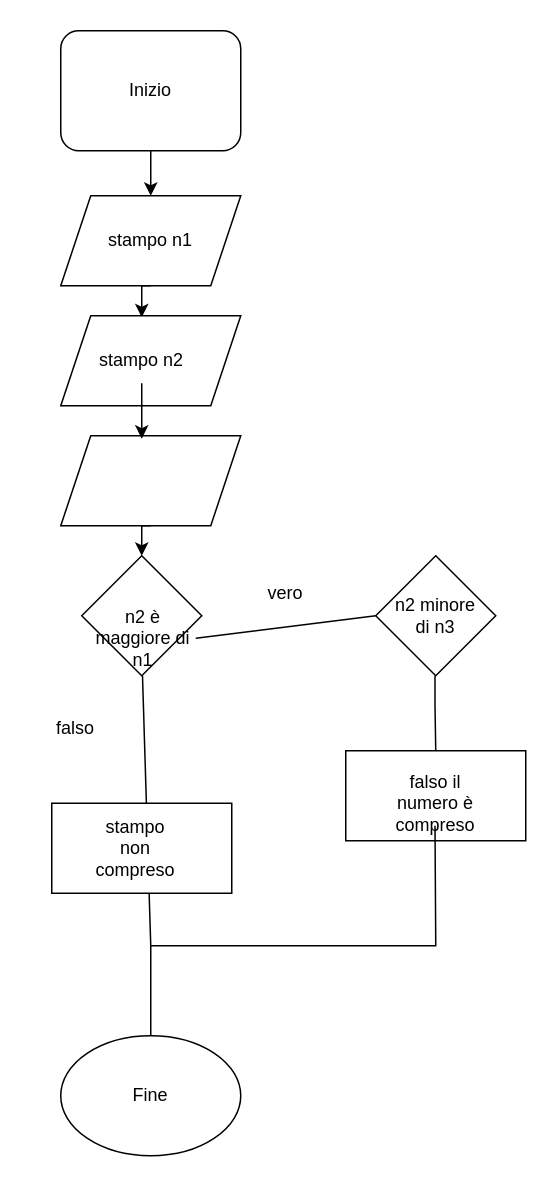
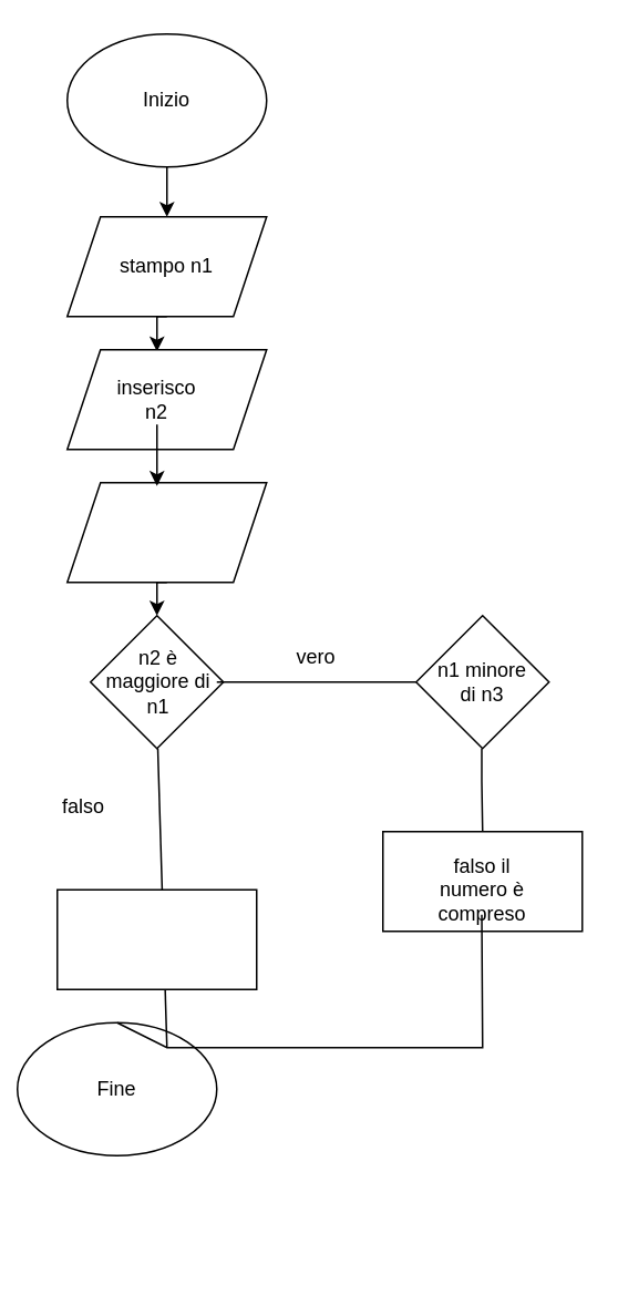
- <mxCell id="3" value="Inizio" style="whiteSpace=wrap;html=1;rounded=1;" vertex="1" parent="1"><mxGeometry x="40" y="20" width="120" height="80" as="geometry" /></mxCell>
+ <mxCell id="3" value="Inizio" style="ellipse;whiteSpace=wrap;html=1;" vertex="1" parent="1"><mxGeometry x="40" y="20" width="120" height="80" as="geometry" /></mxCell>
- <mxCell id="20" value="stampo n2" style="text;html=1;strokeColor=none;fillColor=none;align=center;verticalAlign=middle;whiteSpace=wrap;rounded=0;" vertex="1" parent="1"><mxGeometry x="64" y="225" width="60" height="30" as="geometry" /></mxCell>
+ <mxCell id="20" value="inserisco n2" style="text;html=1;strokeColor=none;fillColor=none;align=center;verticalAlign=middle;whiteSpace=wrap;rounded=0;" vertex="1" parent="1"><mxGeometry x="64" y="225" width="60" height="30" as="geometry" /></mxCell>
- <mxCell id="13" value="n2 minore di n3" style="text;html=1;strokeColor=none;fillColor=none;align=center;verticalAlign=middle;whiteSpace=wrap;rounded=0;" vertex="1" parent="1"><mxGeometry x="260" y="395" width="60" height="30" as="geometry" /></mxCell>
+ <mxCell id="13" value="n1 minore di n3" style="text;html=1;strokeColor=none;fillColor=none;align=center;verticalAlign=middle;whiteSpace=wrap;rounded=0;" vertex="1" parent="1"><mxGeometry x="260" y="395" width="60" height="30" as="geometry" /></mxCell>
- <mxCell id="12" value="n2 è maggiore di n1" style="text;html=1;strokeColor=none;fillColor=none;align=center;verticalAlign=middle;whiteSpace=wrap;rounded=0;" vertex="1" parent="1"><mxGeometry x="60" y="410" width="70" height="30" as="geometry" /></mxCell>
+ <mxCell id="12" value="n2 è maggiore di n1" style="text;html=1;strokeColor=none;fillColor=none;align=center;verticalAlign=middle;whiteSpace=wrap;rounded=0;" vertex="1" parent="1"><mxGeometry x="60" y="395" width="70" height="30" as="geometry" /></mxCell>
- <mxCell id="27" value="stampo non compreso" style="text;html=1;strokeColor=none;fillColor=none;align=center;verticalAlign=middle;whiteSpace=wrap;rounded=0;" vertex="1" parent="1"><mxGeometry x="60" y="550" width="60" height="30" as="geometry" /></mxCell>
- <mxCell id="4" value="Fine" style="ellipse;whiteSpace=wrap;html=1;" vertex="1" parent="1"><mxGeometry x="40" y="690" width="120" height="80" as="geometry" /></mxCell>
+ <mxCell id="4" value="Fine" style="ellipse;whiteSpace=wrap;html=1;" vertex="1" parent="1"><mxGeometry x="10" y="615" width="120" height="80" as="geometry" /></mxCell>
